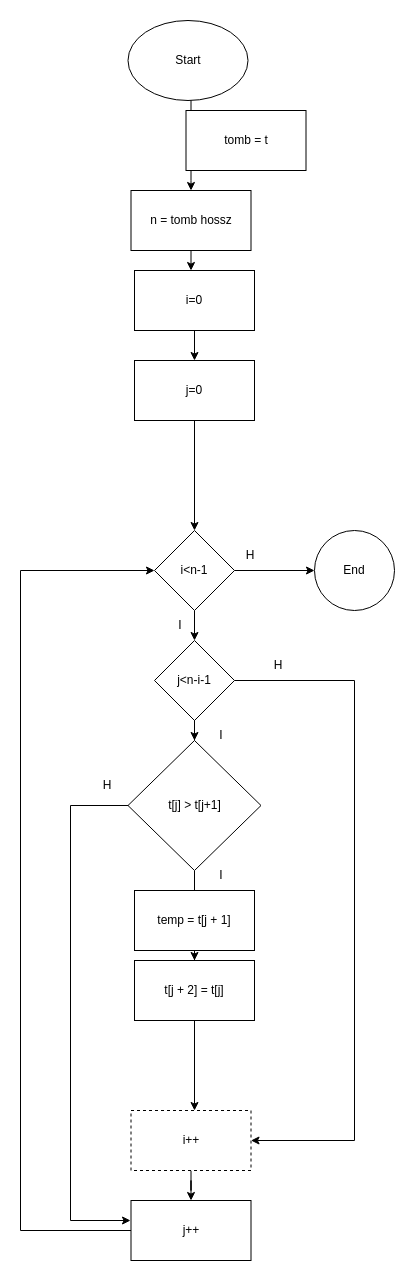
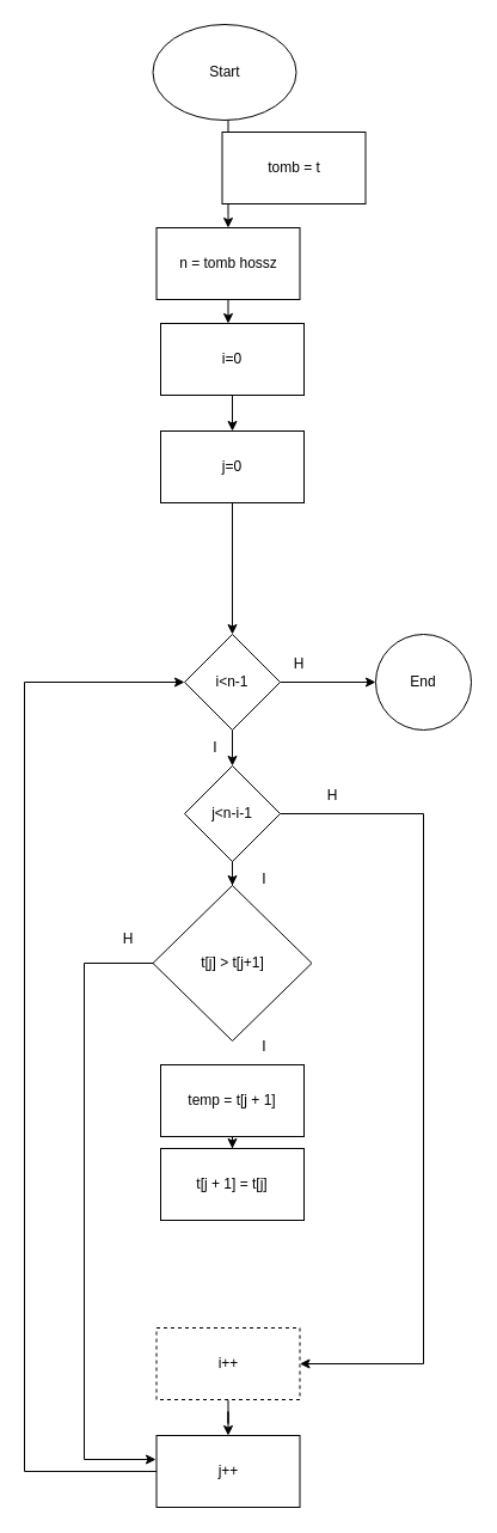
- <mxCell id="22" value="t[j + 2] = t[j]" style="whiteSpace=wrap;html=1;" vertex="1" parent="1"><mxGeometry x="134" y="960" width="120" height="60" as="geometry" /></mxCell>
+ <mxCell id="22" value="t[j + 1] = t[j]" style="whiteSpace=wrap;html=1;" vertex="1" parent="1"><mxGeometry x="134" y="960" width="120" height="60" as="geometry" /></mxCell>
- <mxCell id="9" value="" style="edgeStyle=orthogonalEdgeStyle;rounded=0;orthogonalLoop=1;jettySize=auto;html=1;" edge="1" parent="1" source="31" target="15"><mxGeometry relative="1" as="geometry"><Array as="points"><mxPoint x="194" y="960" /><mxPoint x="194" y="960" /></Array></mxGeometry></mxCell>
